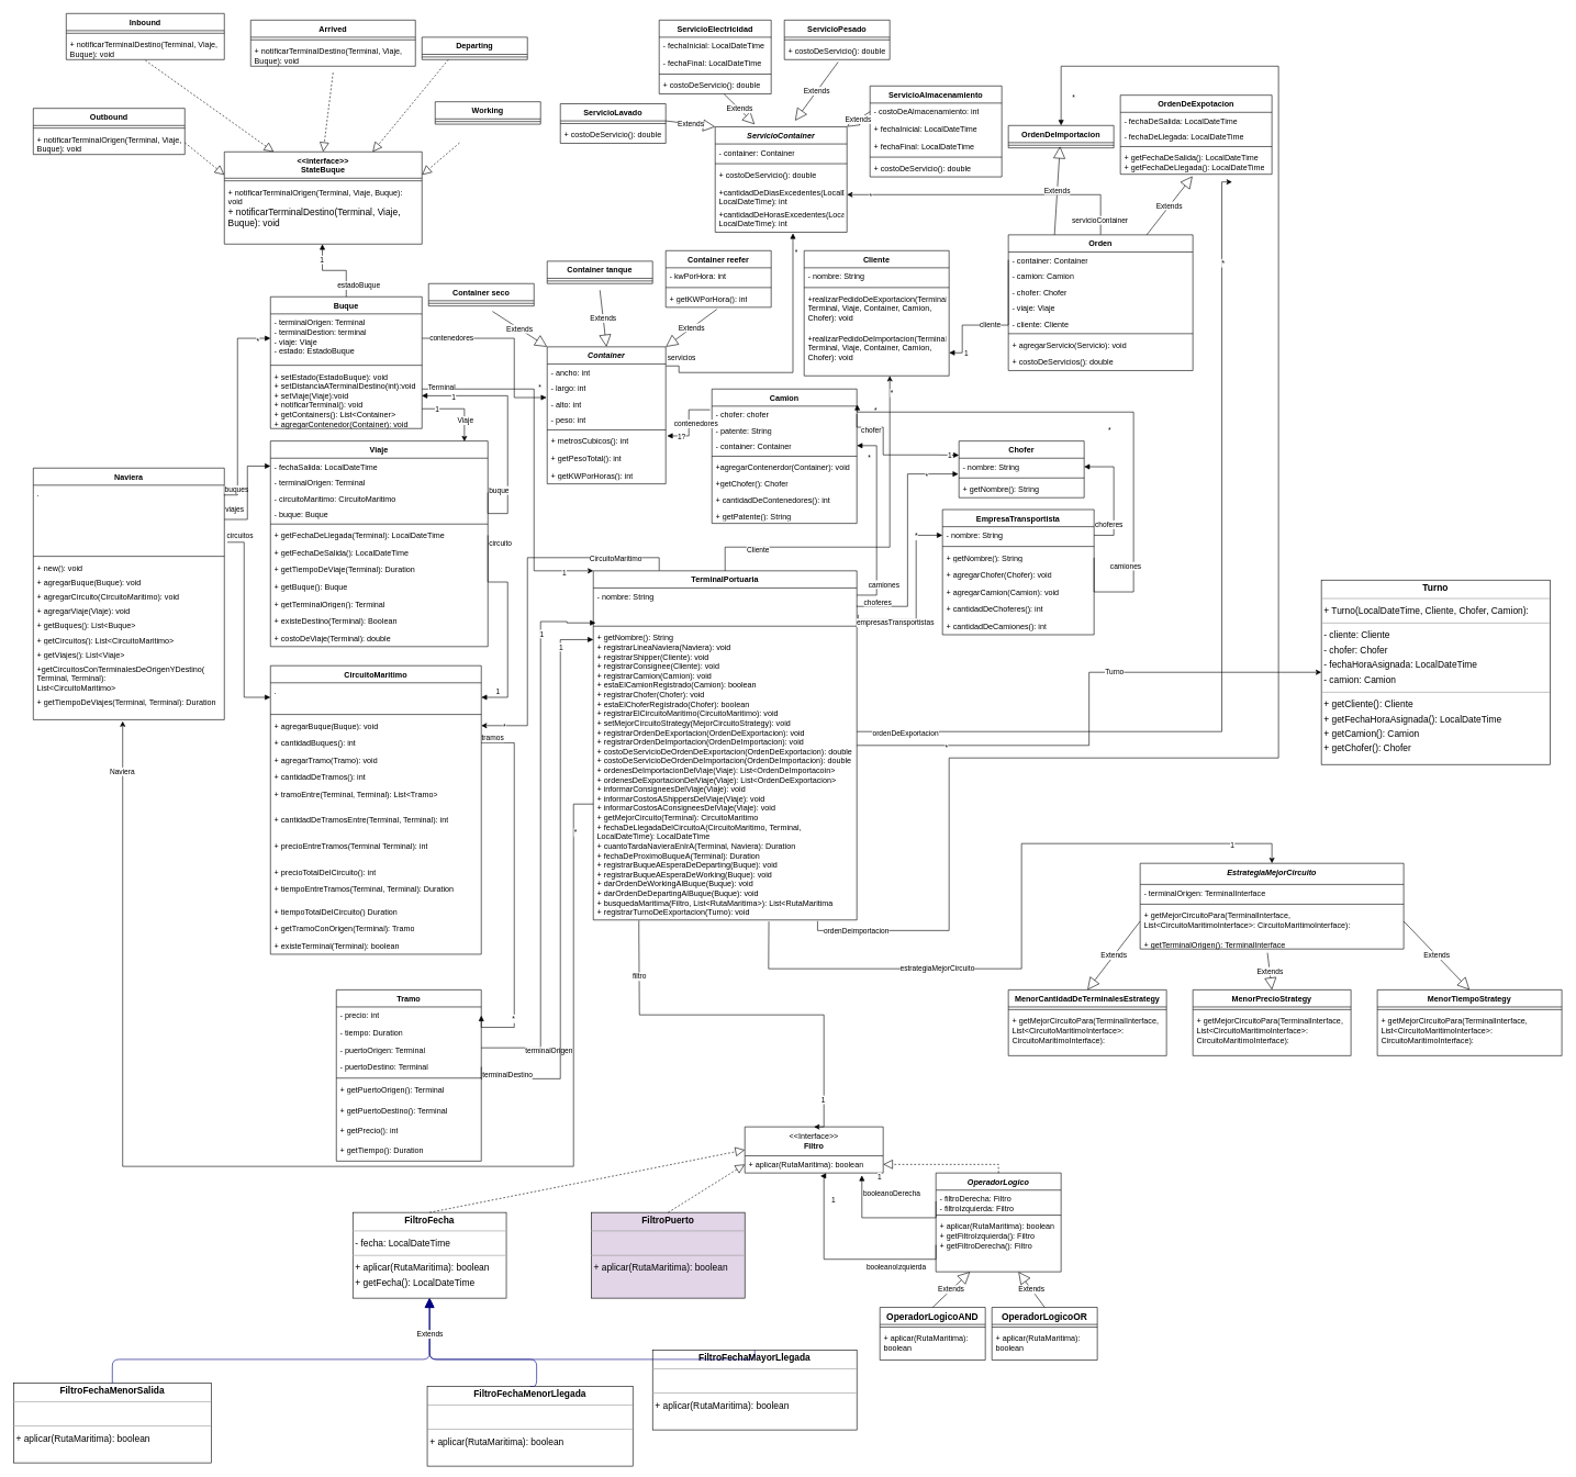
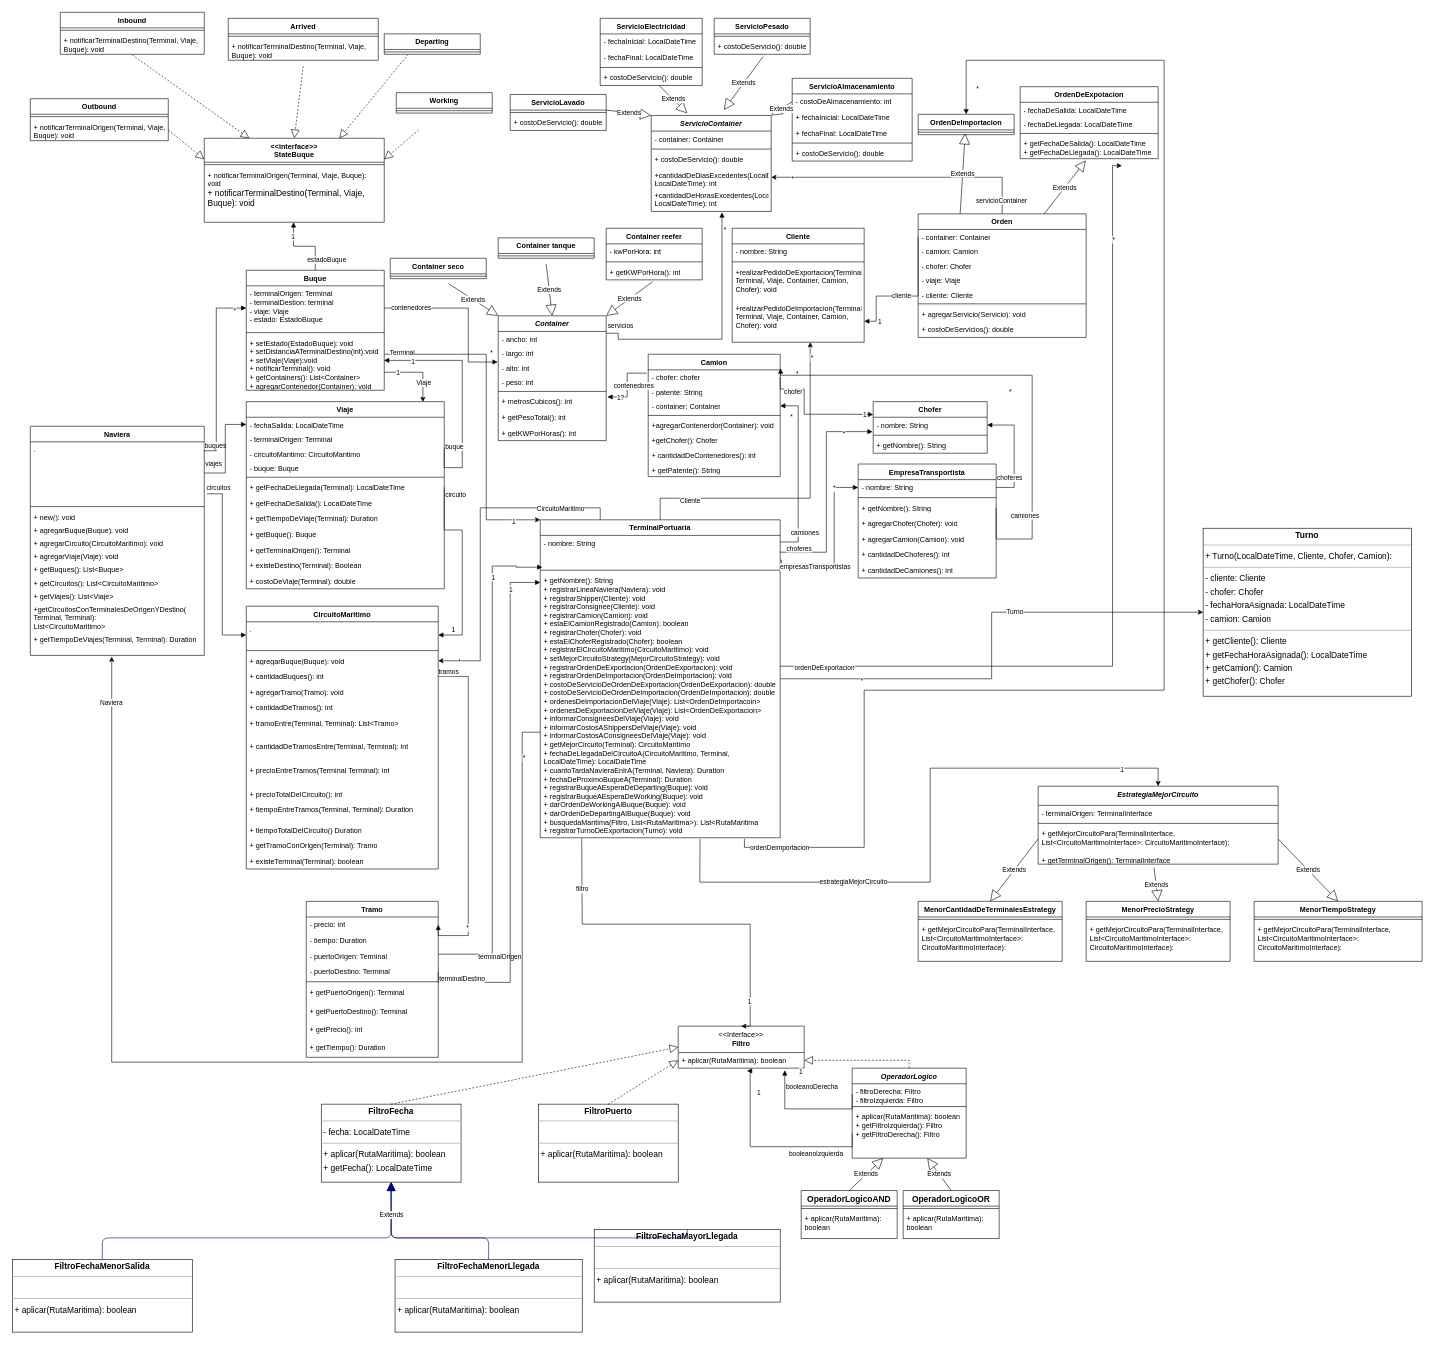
- <mxCell id="281" value="&lt;p style=&quot;margin:0px;margin-top:4px;text-align:center;&quot;&gt;&lt;b&gt;FiltroPuerto&lt;/b&gt;&lt;/p&gt;&lt;hr size=&quot;1&quot;&gt;&lt;p style=&quot;margin:0 0 0 4px;line-height:1.6;&quot;&gt;&lt;br&gt;&lt;/p&gt;&lt;hr size=&quot;1&quot;&gt;&lt;p style=&quot;margin:0 0 0 4px;line-height:1.6;&quot;&gt;+ aplicar(RutaMaritima): boolean&lt;/p&gt;" style="verticalAlign=top;align=left;overflow=fill;fontSize=14;fontFamily=Helvetica;html=1;rounded=0;shadow=0;comic=0;labelBackgroundColor=none;strokeWidth=1;fillColor=#e1d5e7;" vertex="1" parent="1"><mxGeometry x="897" y="1840" width="233" height="130" as="geometry" /></mxCell>
+ <mxCell id="281" value="&lt;p style=&quot;margin:0px;margin-top:4px;text-align:center;&quot;&gt;&lt;b&gt;FiltroPuerto&lt;/b&gt;&lt;/p&gt;&lt;hr size=&quot;1&quot;&gt;&lt;p style=&quot;margin:0 0 0 4px;line-height:1.6;&quot;&gt;&lt;br&gt;&lt;/p&gt;&lt;hr size=&quot;1&quot;&gt;&lt;p style=&quot;margin:0 0 0 4px;line-height:1.6;&quot;&gt;+ aplicar(RutaMaritima): boolean&lt;/p&gt;" style="verticalAlign=top;align=left;overflow=fill;fontSize=14;fontFamily=Helvetica;html=1;rounded=0;shadow=0;comic=0;labelBackgroundColor=none;strokeWidth=1;" vertex="1" parent="1"><mxGeometry x="897" y="1840" width="233" height="130" as="geometry" /></mxCell>
- <mxCell id="279" value="&lt;p style=&quot;margin:0px;margin-top:4px;text-align:center;&quot;&gt;&lt;b&gt;FiltroFechaMenorLlegada&lt;/b&gt;&lt;/p&gt;&lt;hr size=&quot;1&quot;&gt;&lt;p style=&quot;margin:0 0 0 4px;line-height:1.6;&quot;&gt;&lt;br&gt;&lt;/p&gt;&lt;hr size=&quot;1&quot;&gt;&lt;p style=&quot;margin:0 0 0 4px;line-height:1.6;&quot;&gt;+ aplicar(RutaMaritima): boolean&lt;/p&gt;" style="verticalAlign=top;align=left;overflow=fill;fontSize=14;fontFamily=Helvetica;html=1;rounded=0;shadow=0;comic=0;labelBackgroundColor=none;strokeWidth=1;" vertex="1" parent="1"><mxGeometry x="648" y="2104" width="312" height="121" as="geometry" /></mxCell>
+ <mxCell id="279" value="&lt;p style=&quot;margin:0px;margin-top:4px;text-align:center;&quot;&gt;&lt;b&gt;FiltroFechaMenorLlegada&lt;/b&gt;&lt;/p&gt;&lt;hr size=&quot;1&quot;&gt;&lt;p style=&quot;margin:0 0 0 4px;line-height:1.6;&quot;&gt;&lt;br&gt;&lt;/p&gt;&lt;hr size=&quot;1&quot;&gt;&lt;p style=&quot;margin:0 0 0 4px;line-height:1.6;&quot;&gt;+ aplicar(RutaMaritima): boolean&lt;/p&gt;" style="verticalAlign=top;align=left;overflow=fill;fontSize=14;fontFamily=Helvetica;html=1;rounded=0;shadow=0;comic=0;labelBackgroundColor=none;strokeWidth=1;" vertex="1" parent="1"><mxGeometry x="658" y="2099" width="312" height="121" as="geometry" /></mxCell>
